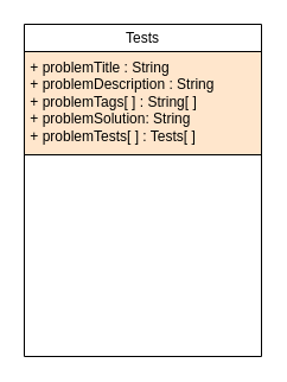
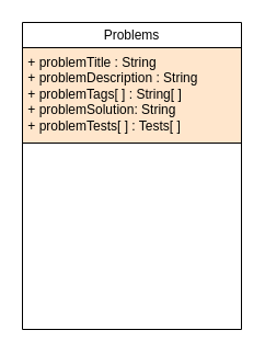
- <mxCell id="2" value="Tests" style="swimlane;whiteSpace=wrap;html=1;align=center;fontStyle=0;fontFamily=Helvetica;" vertex="1" parent="1"><mxGeometry x="20" y="20" width="200" height="280" as="geometry"><mxRectangle x="40" y="40" width="140" height="30" as="alternateBounds" /></mxGeometry></mxCell>
+ <mxCell id="2" value="Problems" style="swimlane;whiteSpace=wrap;html=1;align=center;fontStyle=0;fontFamily=Helvetica;" vertex="1" parent="1"><mxGeometry x="20" y="20" width="200" height="280" as="geometry"><mxRectangle x="40" y="40" width="140" height="30" as="alternateBounds" /></mxGeometry></mxCell>
